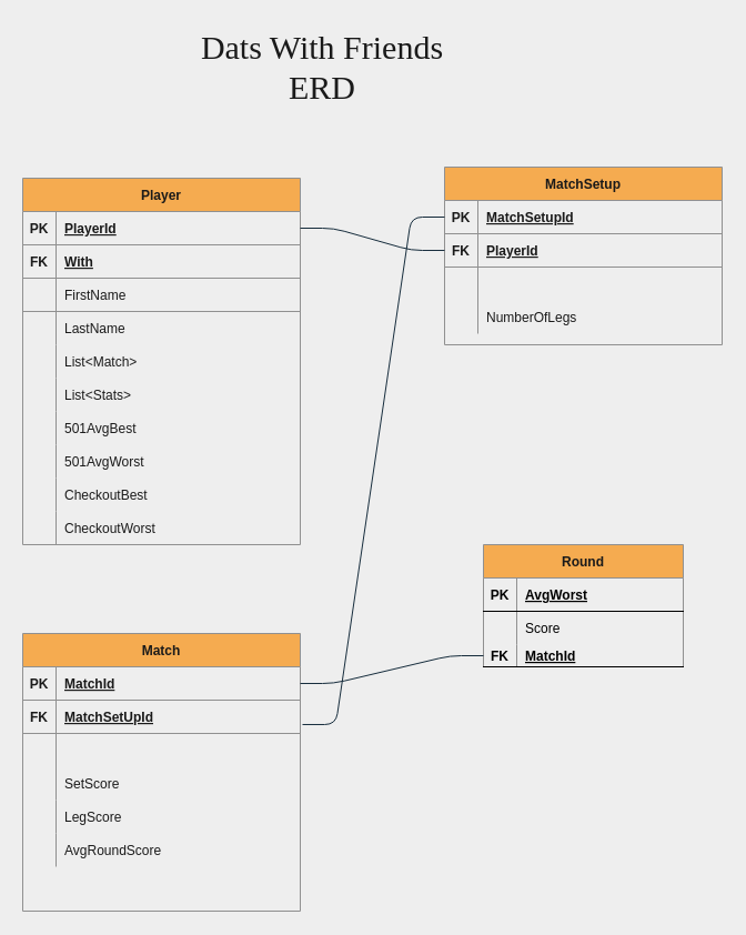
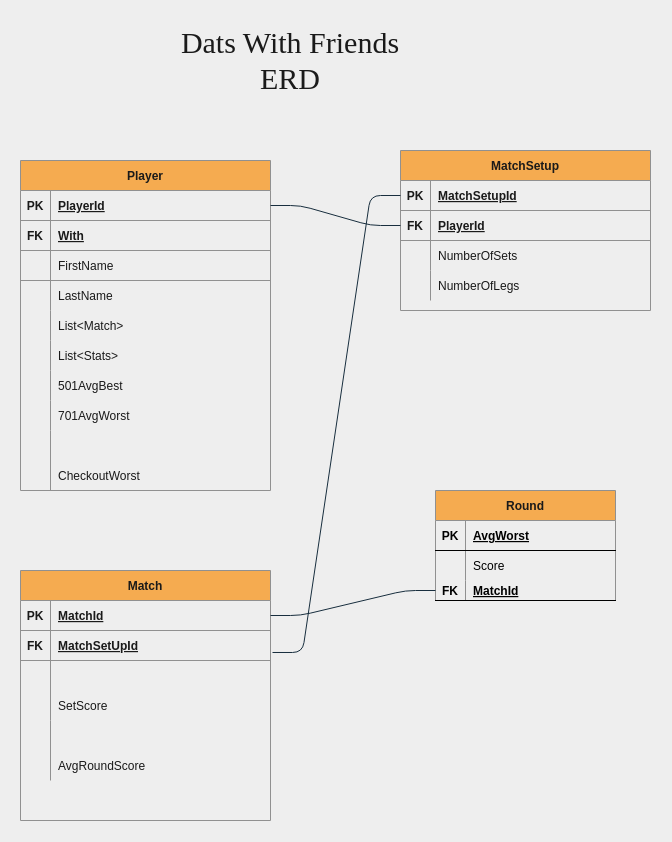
+ <mxCell id="11" value="NumberOfSets" style="shape=partialRectangle;overflow=hidden;connectable=0;fillColor=none;top=0;left=0;bottom=0;right=0;align=left;spacingLeft=6;strokeColor=#909090;fontColor=#1A1A1A;" parent="9" vertex="1"><mxGeometry x="30" width="220" height="30" as="geometry" /></mxCell>
- <mxCell id="39" value="501AvgWorst" style="shape=partialRectangle;overflow=hidden;connectable=0;fillColor=none;top=0;left=0;bottom=0;right=0;align=left;spacingLeft=6;strokeColor=#909090;fontColor=#1A1A1A;" vertex="1" parent="37"><mxGeometry x="30" width="220" height="30" as="geometry" /></mxCell>
+ <mxCell id="39" value="701AvgWorst" style="shape=partialRectangle;overflow=hidden;connectable=0;fillColor=none;top=0;left=0;bottom=0;right=0;align=left;spacingLeft=6;strokeColor=#909090;fontColor=#1A1A1A;" vertex="1" parent="37"><mxGeometry x="30" width="220" height="30" as="geometry" /></mxCell>
- <mxCell id="42" value="CheckoutBest" style="shape=partialRectangle;overflow=hidden;connectable=0;fillColor=none;top=0;left=0;bottom=0;right=0;align=left;spacingLeft=6;strokeColor=#909090;fontColor=#1A1A1A;" vertex="1" parent="40"><mxGeometry x="30" width="220" height="30" as="geometry" /></mxCell>
- <mxCell id="60" value="LegScore" style="shape=partialRectangle;connectable=0;fillColor=none;top=0;left=0;bottom=0;right=0;align=left;spacingLeft=6;overflow=hidden;strokeColor=#909090;fontColor=#1A1A1A;" parent="58" vertex="1"><mxGeometry x="30" width="220" height="30" as="geometry" /></mxCell>
